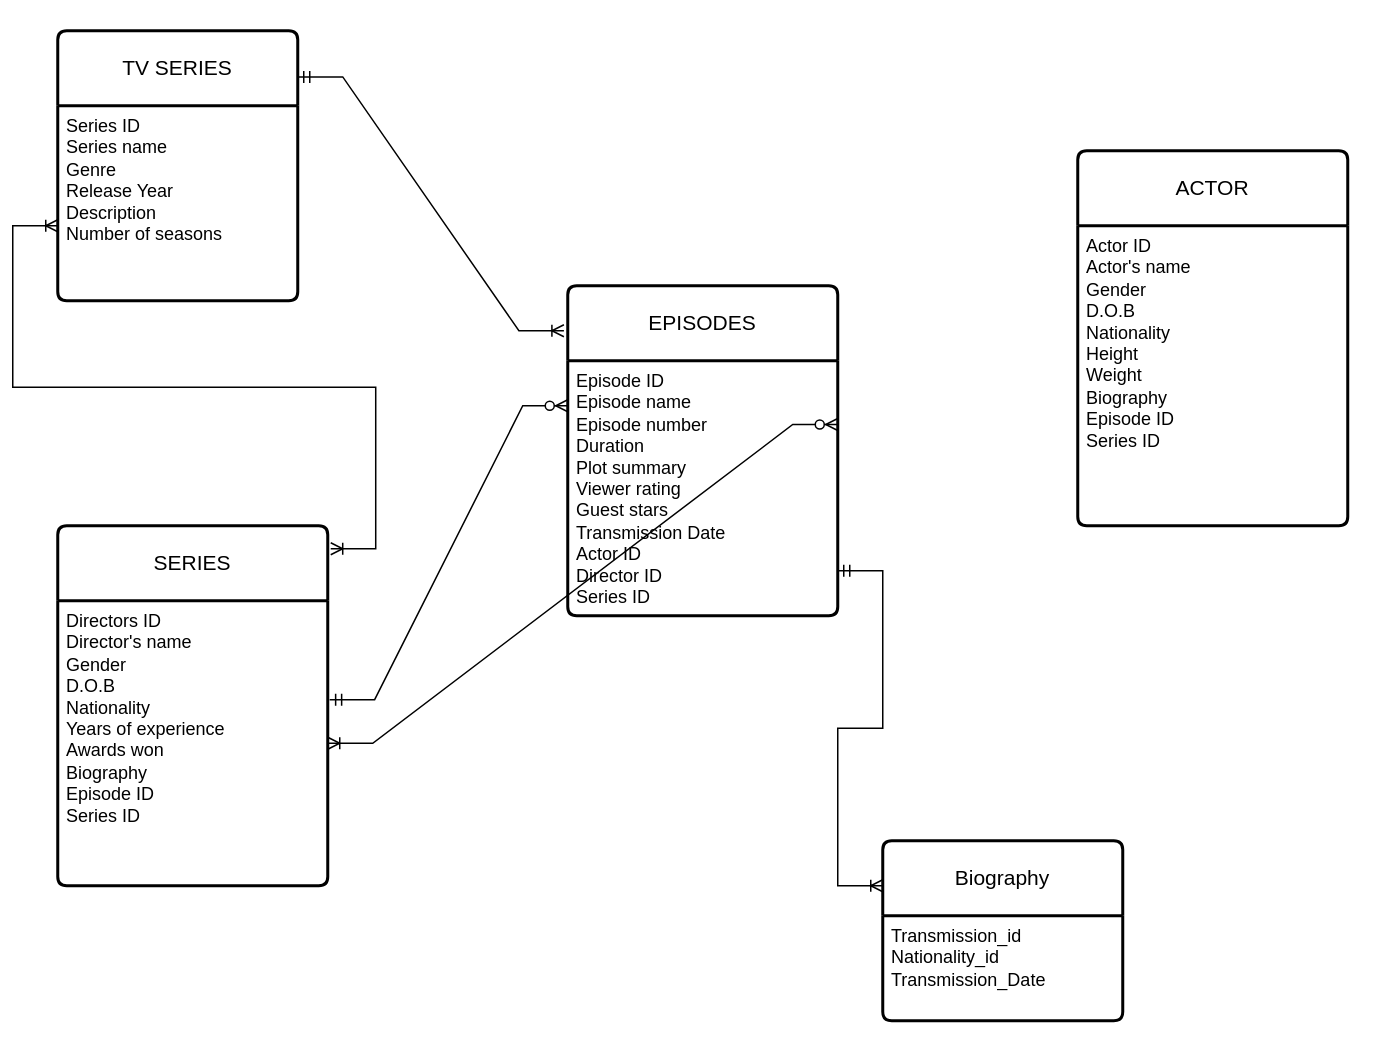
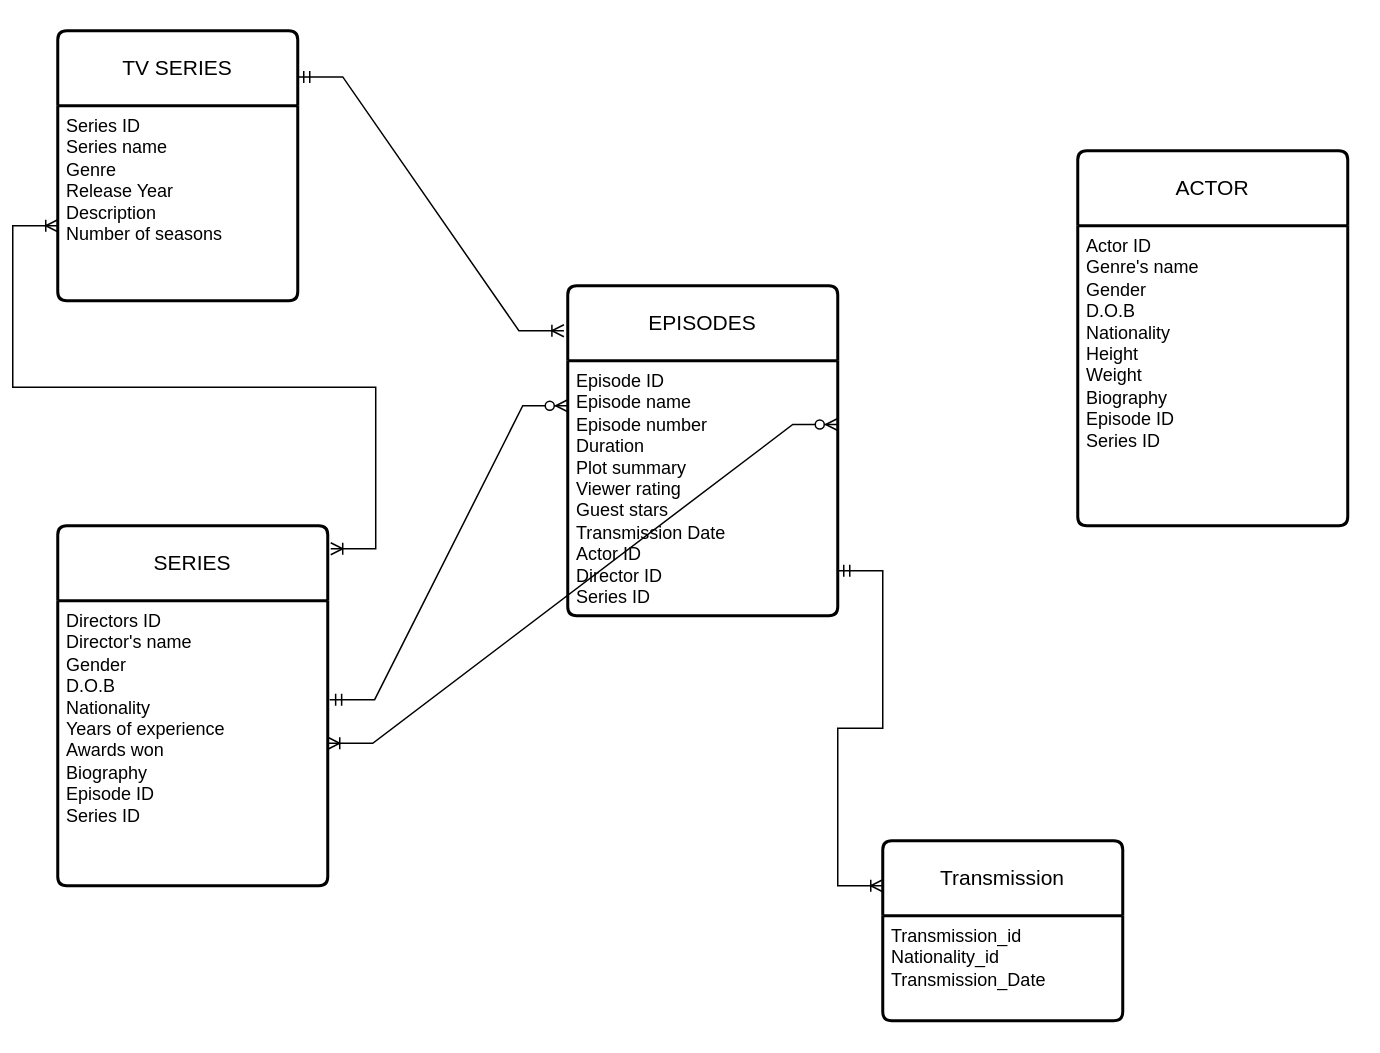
- <mxCell id="10" value="Actor ID&lt;br&gt;Actor's name&lt;br&gt;Gender&lt;br&gt;D.O.B&lt;br&gt;Nationality&lt;br&gt;Height&lt;br&gt;Weight&lt;br&gt;Biography&lt;br&gt;Episode ID&lt;br&gt;Series ID" style="align=left;strokeColor=none;fillColor=none;spacingLeft=4;fontSize=12;verticalAlign=top;resizable=0;rotatable=0;part=1;html=1;" parent="9" vertex="1"><mxGeometry y="50" width="180" height="200" as="geometry" /></mxCell>
+ <mxCell id="10" value="Actor ID&lt;br&gt;Genre's name&lt;br&gt;Gender&lt;br&gt;D.O.B&lt;br&gt;Nationality&lt;br&gt;Height&lt;br&gt;Weight&lt;br&gt;Biography&lt;br&gt;Episode ID&lt;br&gt;Series ID" style="align=left;strokeColor=none;fillColor=none;spacingLeft=4;fontSize=12;verticalAlign=top;resizable=0;rotatable=0;part=1;html=1;" parent="9" vertex="1"><mxGeometry y="50" width="180" height="200" as="geometry" /></mxCell>
- <mxCell id="13" value="Biography" style="swimlane;childLayout=stackLayout;horizontal=1;startSize=50;horizontalStack=0;rounded=1;fontSize=14;fontStyle=0;strokeWidth=2;resizeParent=0;resizeLast=1;shadow=0;dashed=0;align=center;arcSize=4;whiteSpace=wrap;html=1;" parent="1" vertex="1"><mxGeometry x="570" y="560" width="160" height="120" as="geometry" /></mxCell>
+ <mxCell id="13" value="Transmission" style="swimlane;childLayout=stackLayout;horizontal=1;startSize=50;horizontalStack=0;rounded=1;fontSize=14;fontStyle=0;strokeWidth=2;resizeParent=0;resizeLast=1;shadow=0;dashed=0;align=center;arcSize=4;whiteSpace=wrap;html=1;" parent="1" vertex="1"><mxGeometry x="570" y="560" width="160" height="120" as="geometry" /></mxCell>
